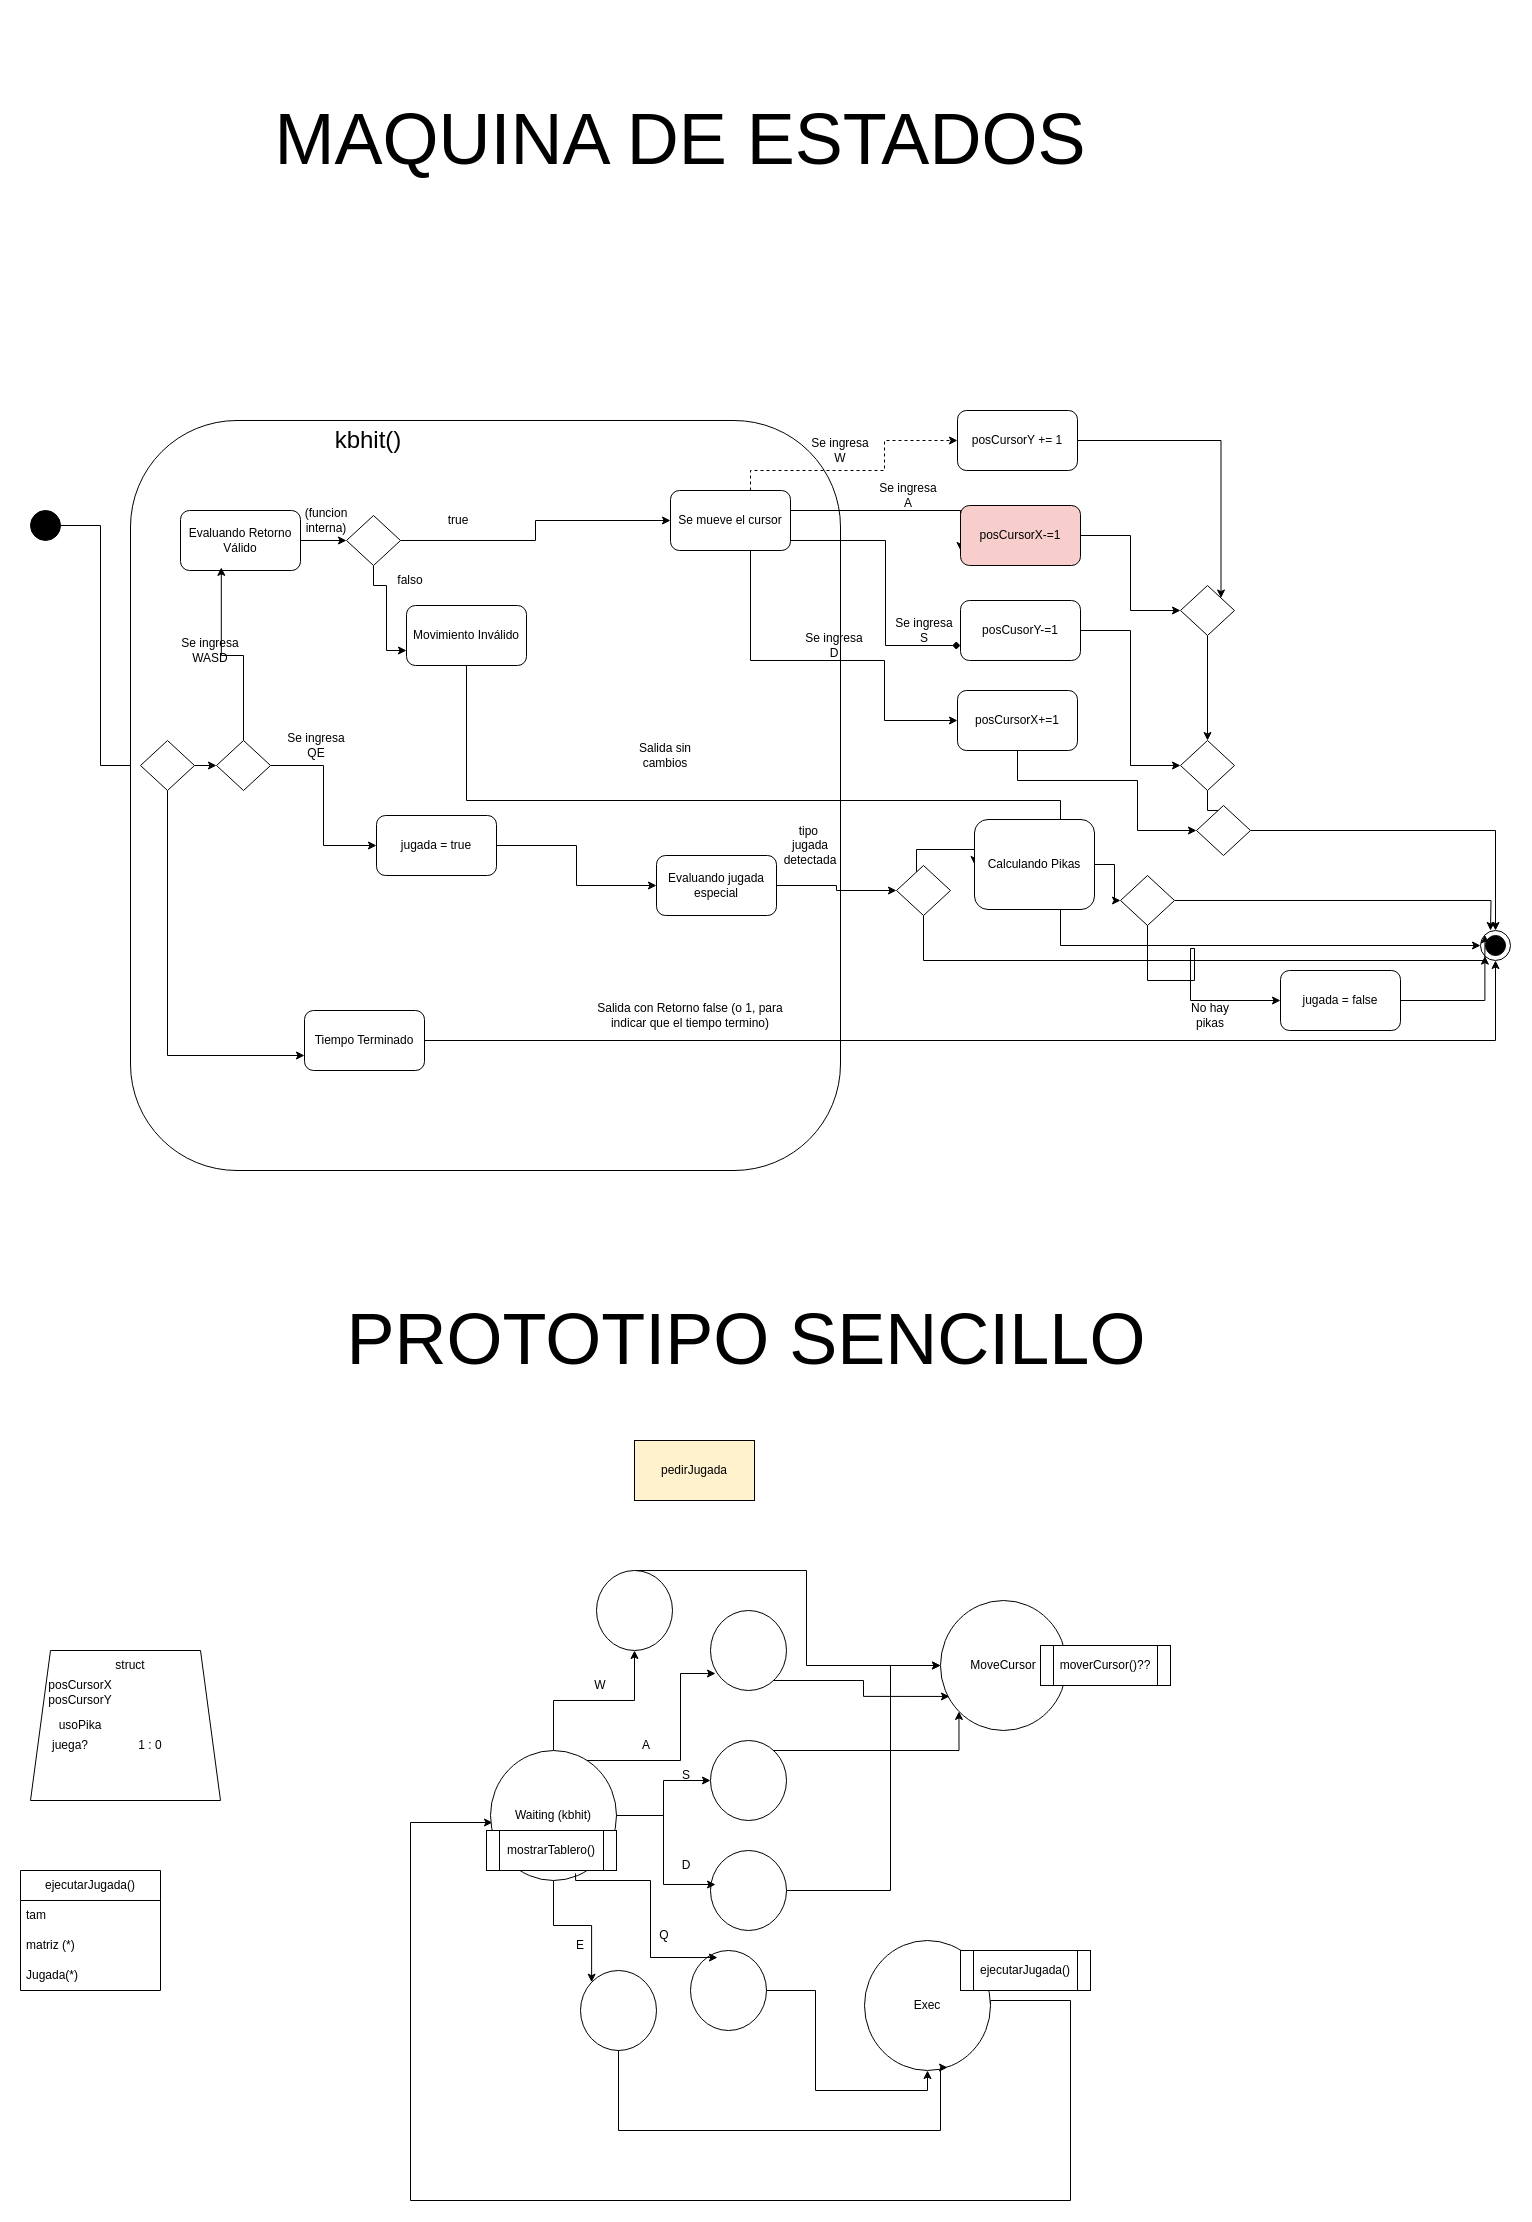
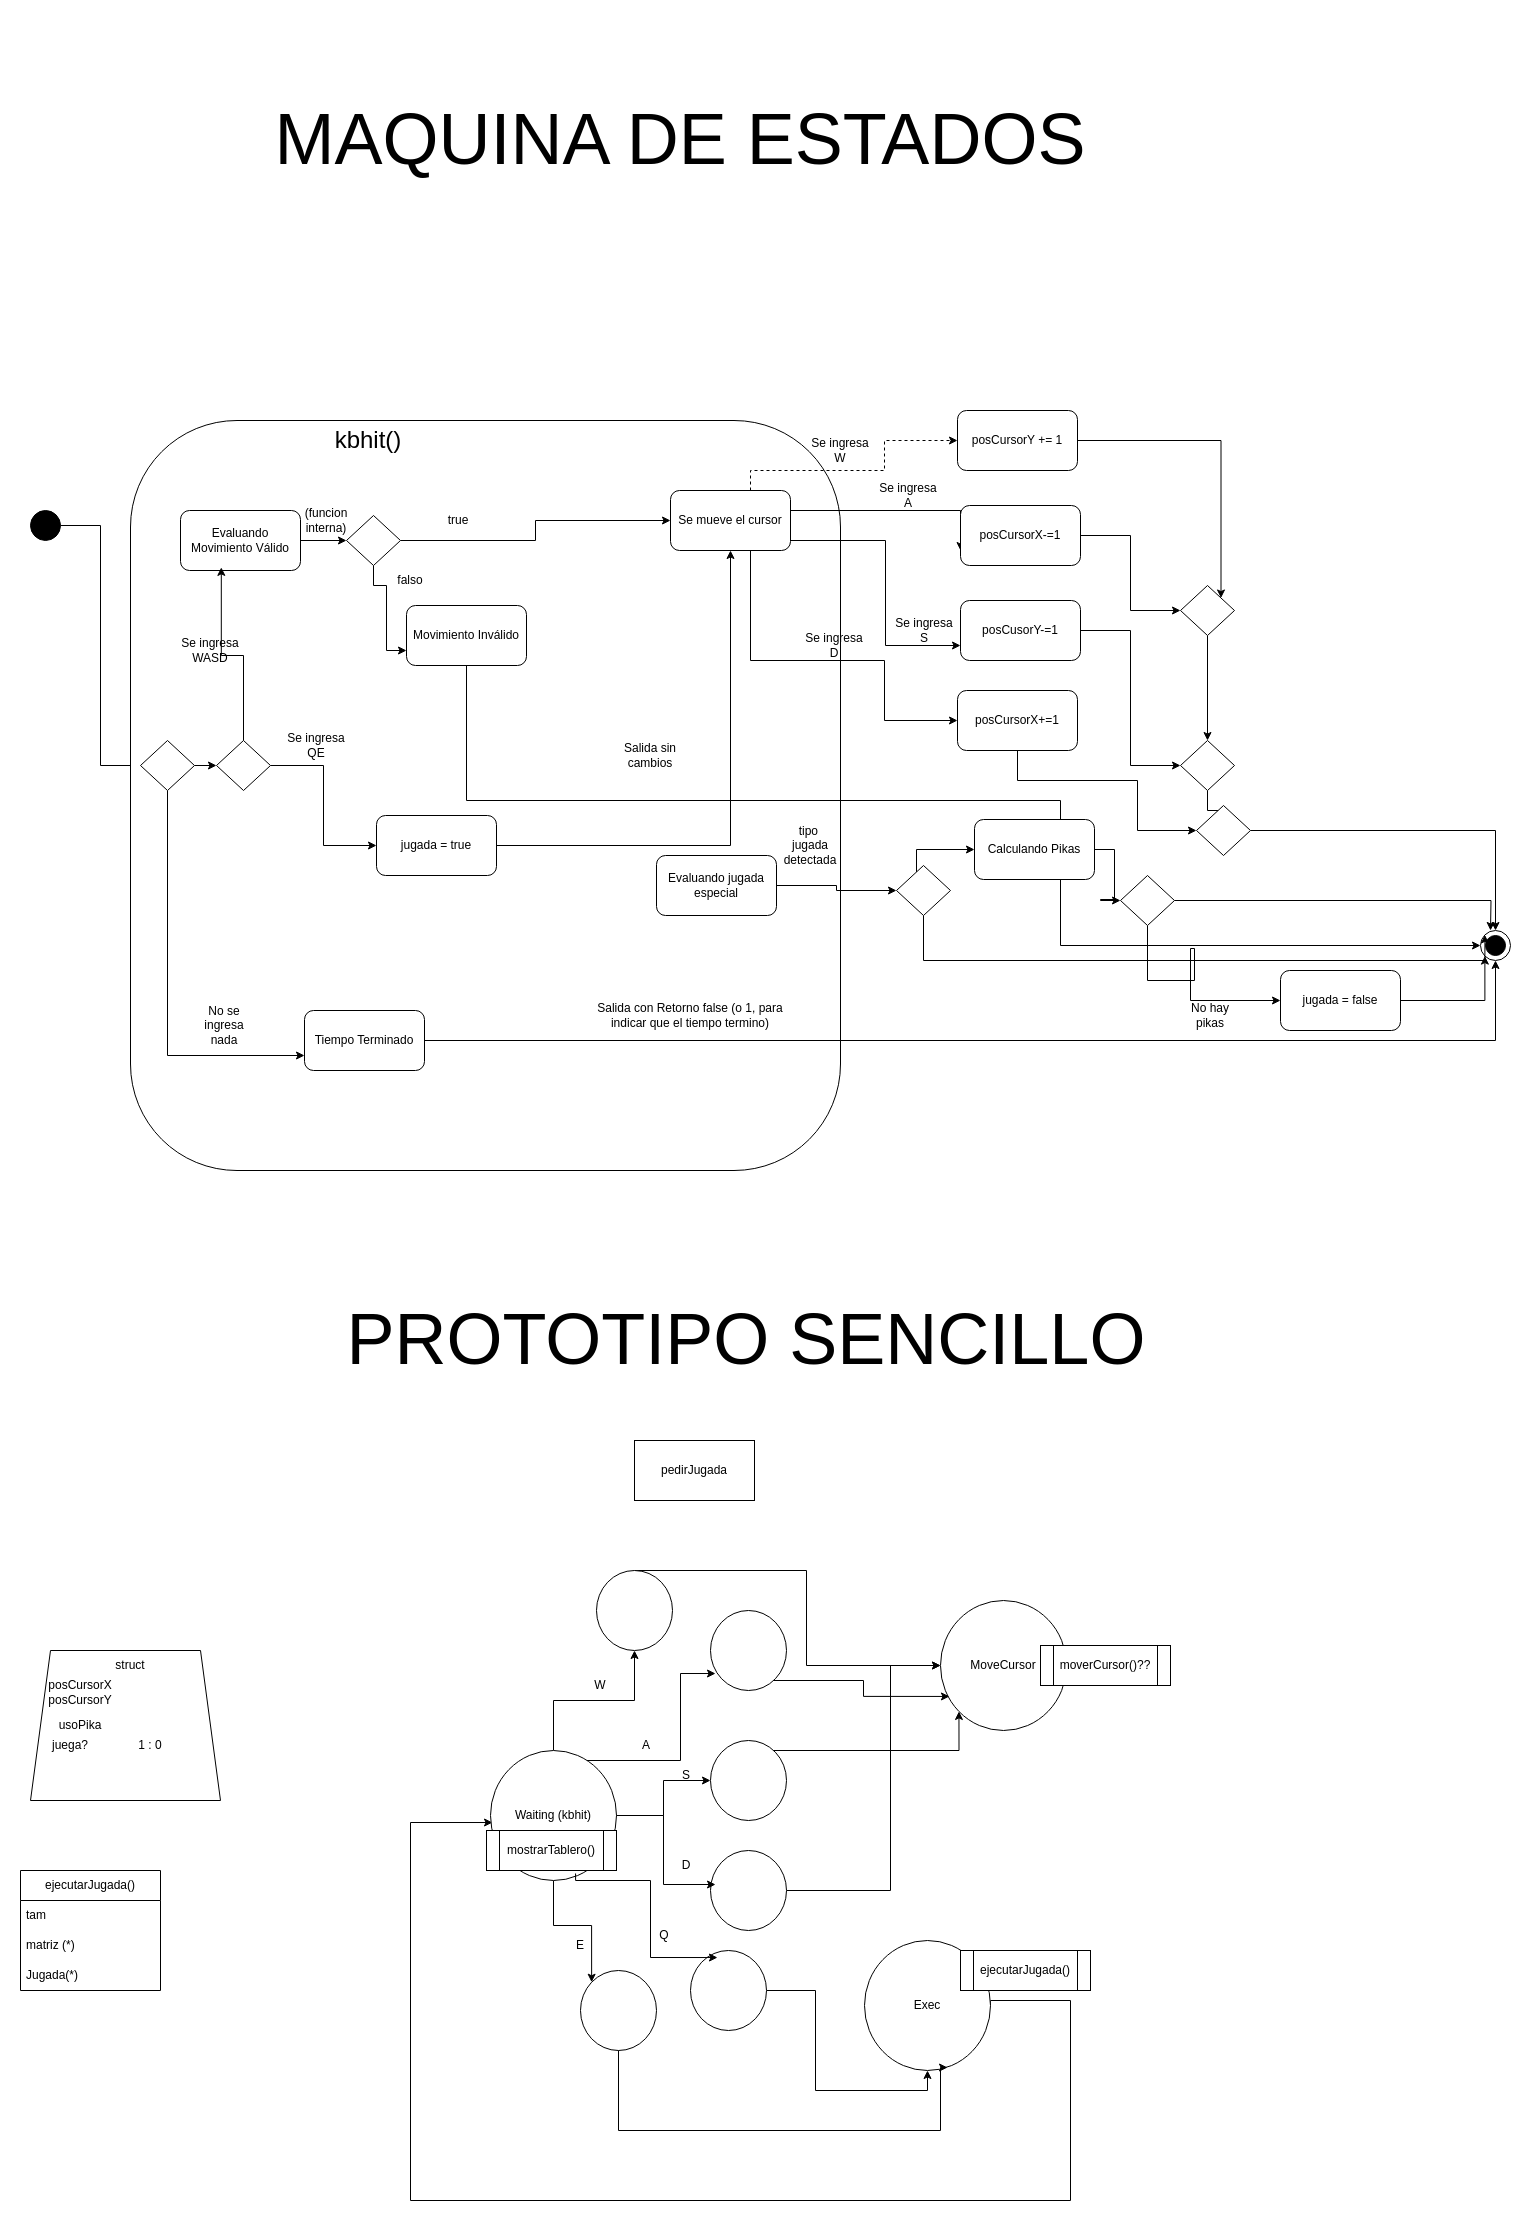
- <mxCell id="69" value="posCursorX-=1" style="rounded=1;whiteSpace=wrap;html=1;fillColor=#f8cecc;" vertex="1" parent="1"><mxGeometry x="960" y="505" width="120" height="60" as="geometry" /></mxCell>
+ <mxCell id="69" value="posCursorX-=1" style="rounded=1;whiteSpace=wrap;html=1;" vertex="1" parent="1"><mxGeometry x="960" y="505" width="120" height="60" as="geometry" /></mxCell>
- <mxCell id="79" value="Evaluando Retorno Válido" style="rounded=1;whiteSpace=wrap;html=1;" vertex="1" parent="1"><mxGeometry x="180" y="510" width="120" height="60" as="geometry" /></mxCell>
+ <mxCell id="79" value="Evaluando Movimiento Válido" style="rounded=1;whiteSpace=wrap;html=1;" vertex="1" parent="1"><mxGeometry x="180" y="510" width="120" height="60" as="geometry" /></mxCell>
- <mxCell id="49" style="edgeStyle=orthogonalEdgeStyle;rounded=0;orthogonalLoop=1;jettySize=auto;html=1;entryX=0;entryY=0.75;entryDx=0;entryDy=0;endArrow=diamond;" edge="1" parent="1" source="53" target="67"><mxGeometry relative="1" as="geometry"><Array as="points"><mxPoint x="885" y="540" /><mxPoint x="885" y="645" /></Array></mxGeometry></mxCell>
+ <mxCell id="49" style="edgeStyle=orthogonalEdgeStyle;rounded=0;orthogonalLoop=1;jettySize=auto;html=1;entryX=0;entryY=0.75;entryDx=0;entryDy=0;" edge="1" parent="1" source="53" target="67"><mxGeometry relative="1" as="geometry"><Array as="points"><mxPoint x="885" y="540" /><mxPoint x="885" y="645" /></Array></mxGeometry></mxCell>
- <mxCell id="97" value="Salida sin cambios" style="text;html=1;align=center;verticalAlign=middle;whiteSpace=wrap;rounded=0;" vertex="1" parent="1"><mxGeometry x="635" y="740" width="60" height="30" as="geometry" /></mxCell>
+ <mxCell id="97" value="Salida sin cambios" style="text;html=1;align=center;verticalAlign=middle;whiteSpace=wrap;rounded=0;" vertex="1" parent="1"><mxGeometry x="620" y="740" width="60" height="30" as="geometry" /></mxCell>
- <mxCell id="106" value="Calculando Pikas" style="rounded=1;whiteSpace=wrap;html=1;" vertex="1" parent="1"><mxGeometry x="974" y="819" width="120" height="90" as="geometry" /></mxCell>
+ <mxCell id="106" value="Calculando Pikas" style="rounded=1;whiteSpace=wrap;html=1;" vertex="1" parent="1"><mxGeometry x="974" y="819" width="120" height="60" as="geometry" /></mxCell>
- <mxCell id="100" style="edgeStyle=orthogonalEdgeStyle;rounded=0;orthogonalLoop=1;jettySize=auto;html=1;" edge="1" parent="1" source="101" target="55"><mxGeometry relative="1" as="geometry" /></mxCell>
+ <mxCell id="100" style="edgeStyle=orthogonalEdgeStyle;rounded=0;orthogonalLoop=1;jettySize=auto;html=1;" edge="1" parent="1" source="101" target="53"><mxGeometry relative="1" as="geometry" /></mxCell>
+ <mxCell id="65" value="No se ingresa nada" style="text;html=1;align=center;verticalAlign=middle;whiteSpace=wrap;rounded=0;" parent="1" vertex="1"><mxGeometry x="194" y="1010" width="60" height="30" as="geometry" /></mxCell>
- <mxCell id="42" value="pedirJugada" style="rounded=0;whiteSpace=wrap;html=1;fillColor=#fff2cc;" parent="1" vertex="1"><mxGeometry x="634" y="1440" width="120" height="60" as="geometry" /></mxCell>
+ <mxCell id="42" value="pedirJugada" style="rounded=0;whiteSpace=wrap;html=1;" parent="1" vertex="1"><mxGeometry x="634" y="1440" width="120" height="60" as="geometry" /></mxCell>
